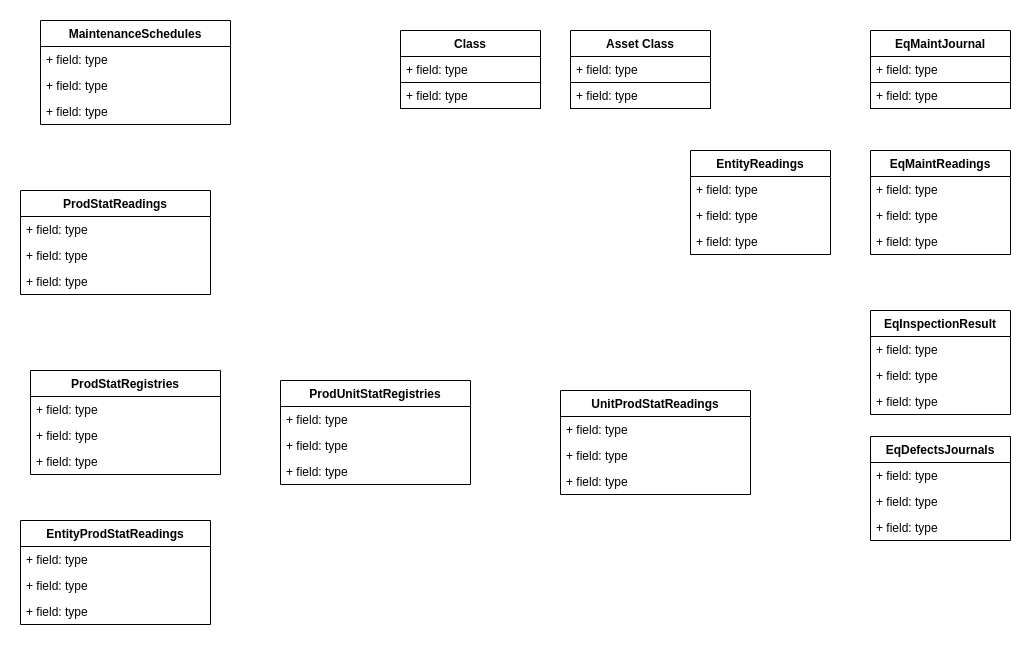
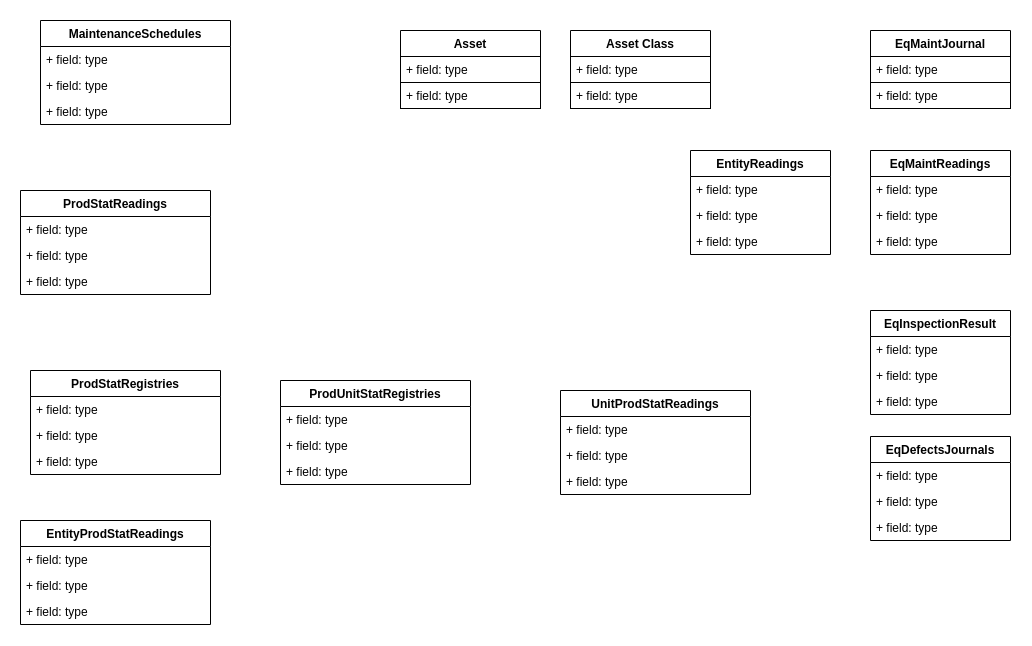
- <mxCell id="2" value="Class" style="swimlane;fontStyle=1;childLayout=stackLayout;horizontal=1;startSize=26;fillColor=none;horizontalStack=0;resizeParent=1;resizeParentMax=0;resizeLast=0;collapsible=1;marginBottom=0;" vertex="1" parent="1"><mxGeometry x="400" y="30" width="140" height="78" as="geometry" /></mxCell>
+ <mxCell id="2" value="Asset" style="swimlane;fontStyle=1;childLayout=stackLayout;horizontal=1;startSize=26;fillColor=none;horizontalStack=0;resizeParent=1;resizeParentMax=0;resizeLast=0;collapsible=1;marginBottom=0;" vertex="1" parent="1"><mxGeometry x="400" y="30" width="140" height="78" as="geometry" /></mxCell>
